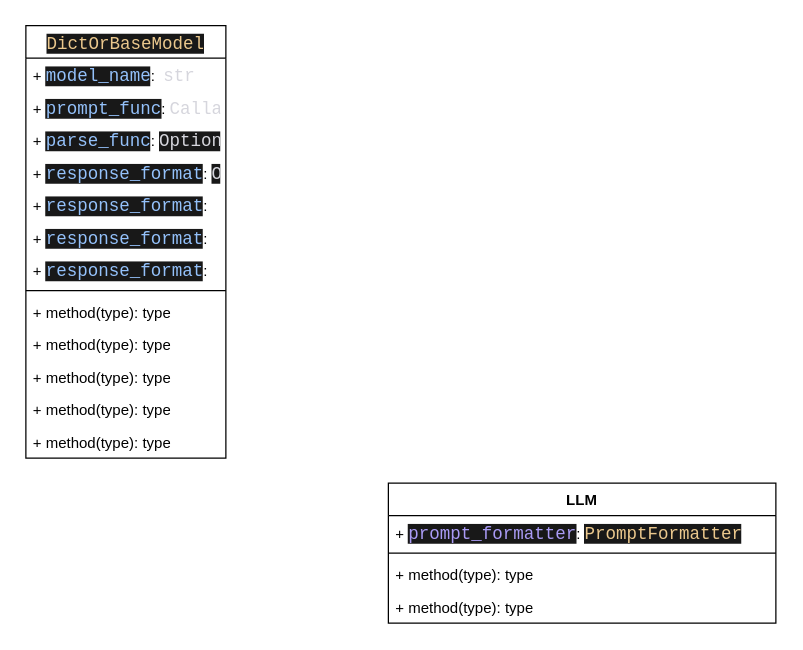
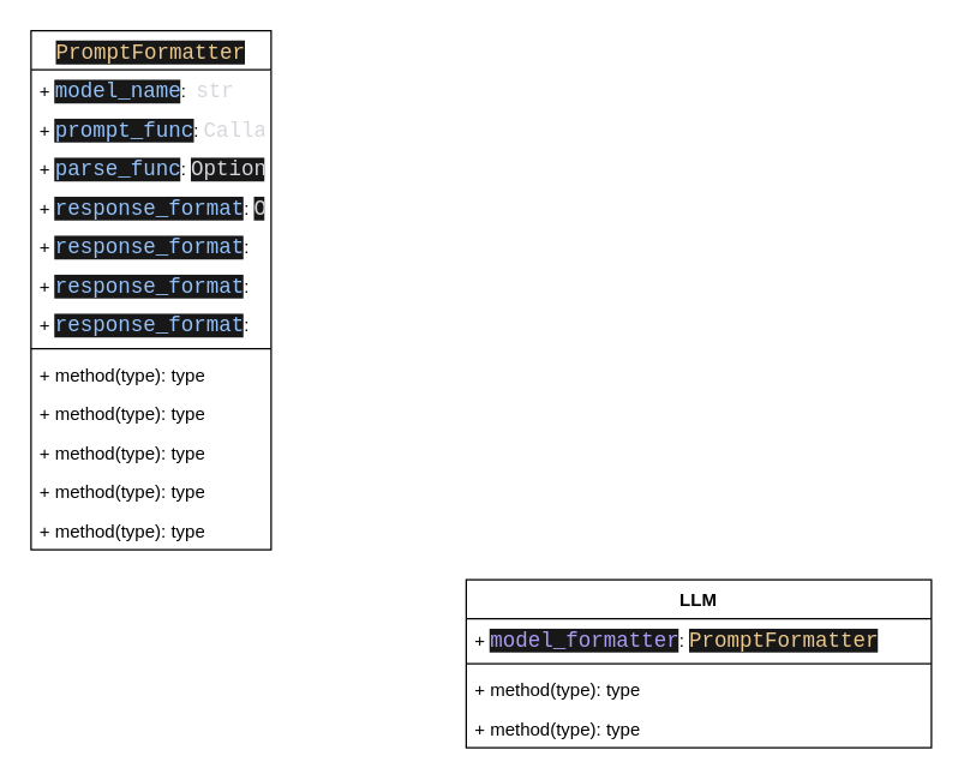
- <mxCell id="7" value="&lt;span style=&quot;color: rgb(235, 200, 141); font-family: Menlo, Monaco, &amp;quot;Courier New&amp;quot;, monospace; font-size: 14px; font-weight: 400; text-align: left; white-space: pre; background-color: rgb(24, 24, 24);&quot;&gt;DictOrBaseModel&lt;/span&gt;" style="swimlane;fontStyle=1;align=center;verticalAlign=top;childLayout=stackLayout;horizontal=1;startSize=26;horizontalStack=0;resizeParent=1;resizeParentMax=0;resizeLast=0;collapsible=1;marginBottom=0;whiteSpace=wrap;html=1;" vertex="1" parent="1"><mxGeometry x="20" y="20" width="160" height="346" as="geometry" /></mxCell>
+ <mxCell id="7" value="&lt;span style=&quot;color: rgb(235, 200, 141); font-family: Menlo, Monaco, &amp;quot;Courier New&amp;quot;, monospace; font-size: 14px; font-weight: 400; text-align: left; white-space: pre; background-color: rgb(24, 24, 24);&quot;&gt;PromptFormatter&lt;/span&gt;" style="swimlane;fontStyle=1;align=center;verticalAlign=top;childLayout=stackLayout;horizontal=1;startSize=26;horizontalStack=0;resizeParent=1;resizeParentMax=0;resizeLast=0;collapsible=1;marginBottom=0;whiteSpace=wrap;html=1;" vertex="1" parent="1"><mxGeometry x="20" y="20" width="160" height="346" as="geometry" /></mxCell>
- <mxCell id="3" value="+&amp;nbsp;&lt;span style=&quot;color: rgb(170, 155, 245); background-color: rgb(24, 24, 24); font-family: Menlo, Monaco, &amp;quot;Courier New&amp;quot;, monospace; font-size: 14px; white-space: pre;&quot;&gt;prompt_formatter&lt;/span&gt;&lt;span style=&quot;background-color: transparent;&quot;&gt;:&amp;nbsp;&lt;/span&gt;&lt;span style=&quot;color: rgb(235, 200, 141); background-color: rgb(24, 24, 24); font-family: Menlo, Monaco, &amp;quot;Courier New&amp;quot;, monospace; font-size: 14px; white-space: pre;&quot;&gt;PromptFormatter&lt;/span&gt;" style="text;strokeColor=none;fillColor=none;align=left;verticalAlign=top;spacingLeft=4;spacingRight=4;overflow=hidden;rotatable=0;points=[[0,0.5],[1,0.5]];portConstraint=eastwest;whiteSpace=wrap;html=1;" vertex="1" parent="2"><mxGeometry y="26" width="310" height="26" as="geometry" /></mxCell>
+ <mxCell id="3" value="+&amp;nbsp;&lt;span style=&quot;color: rgb(170, 155, 245); background-color: rgb(24, 24, 24); font-family: Menlo, Monaco, &amp;quot;Courier New&amp;quot;, monospace; font-size: 14px; white-space: pre;&quot;&gt;model_formatter&lt;/span&gt;&lt;span style=&quot;background-color: transparent;&quot;&gt;:&amp;nbsp;&lt;/span&gt;&lt;span style=&quot;color: rgb(235, 200, 141); background-color: rgb(24, 24, 24); font-family: Menlo, Monaco, &amp;quot;Courier New&amp;quot;, monospace; font-size: 14px; white-space: pre;&quot;&gt;PromptFormatter&lt;/span&gt;" style="text;strokeColor=none;fillColor=none;align=left;verticalAlign=top;spacingLeft=4;spacingRight=4;overflow=hidden;rotatable=0;points=[[0,0.5],[1,0.5]];portConstraint=eastwest;whiteSpace=wrap;html=1;" vertex="1" parent="2"><mxGeometry y="26" width="310" height="26" as="geometry" /></mxCell>
